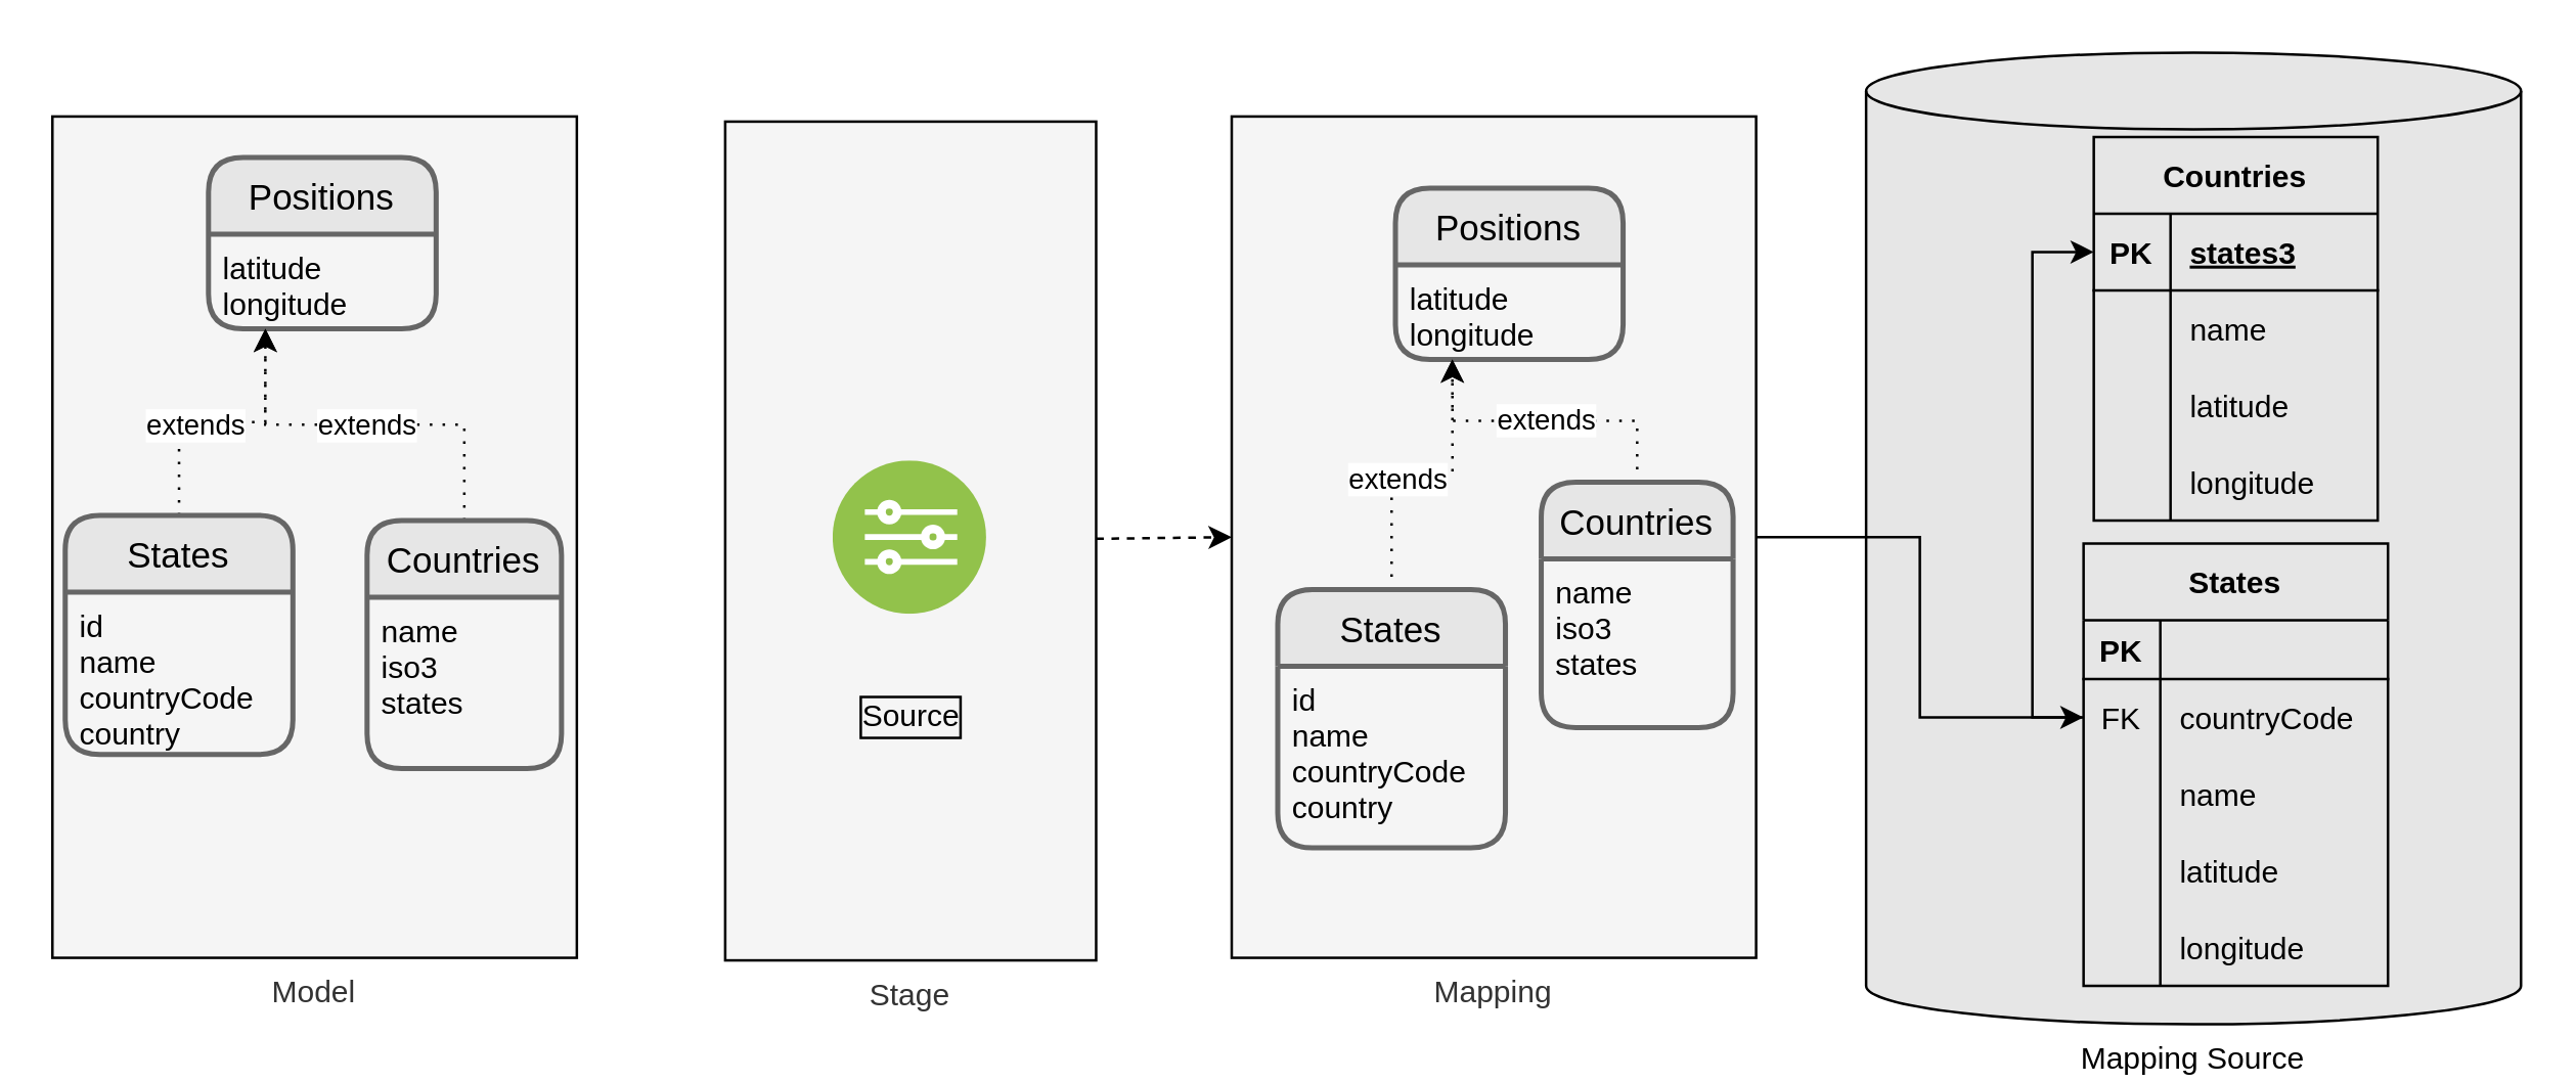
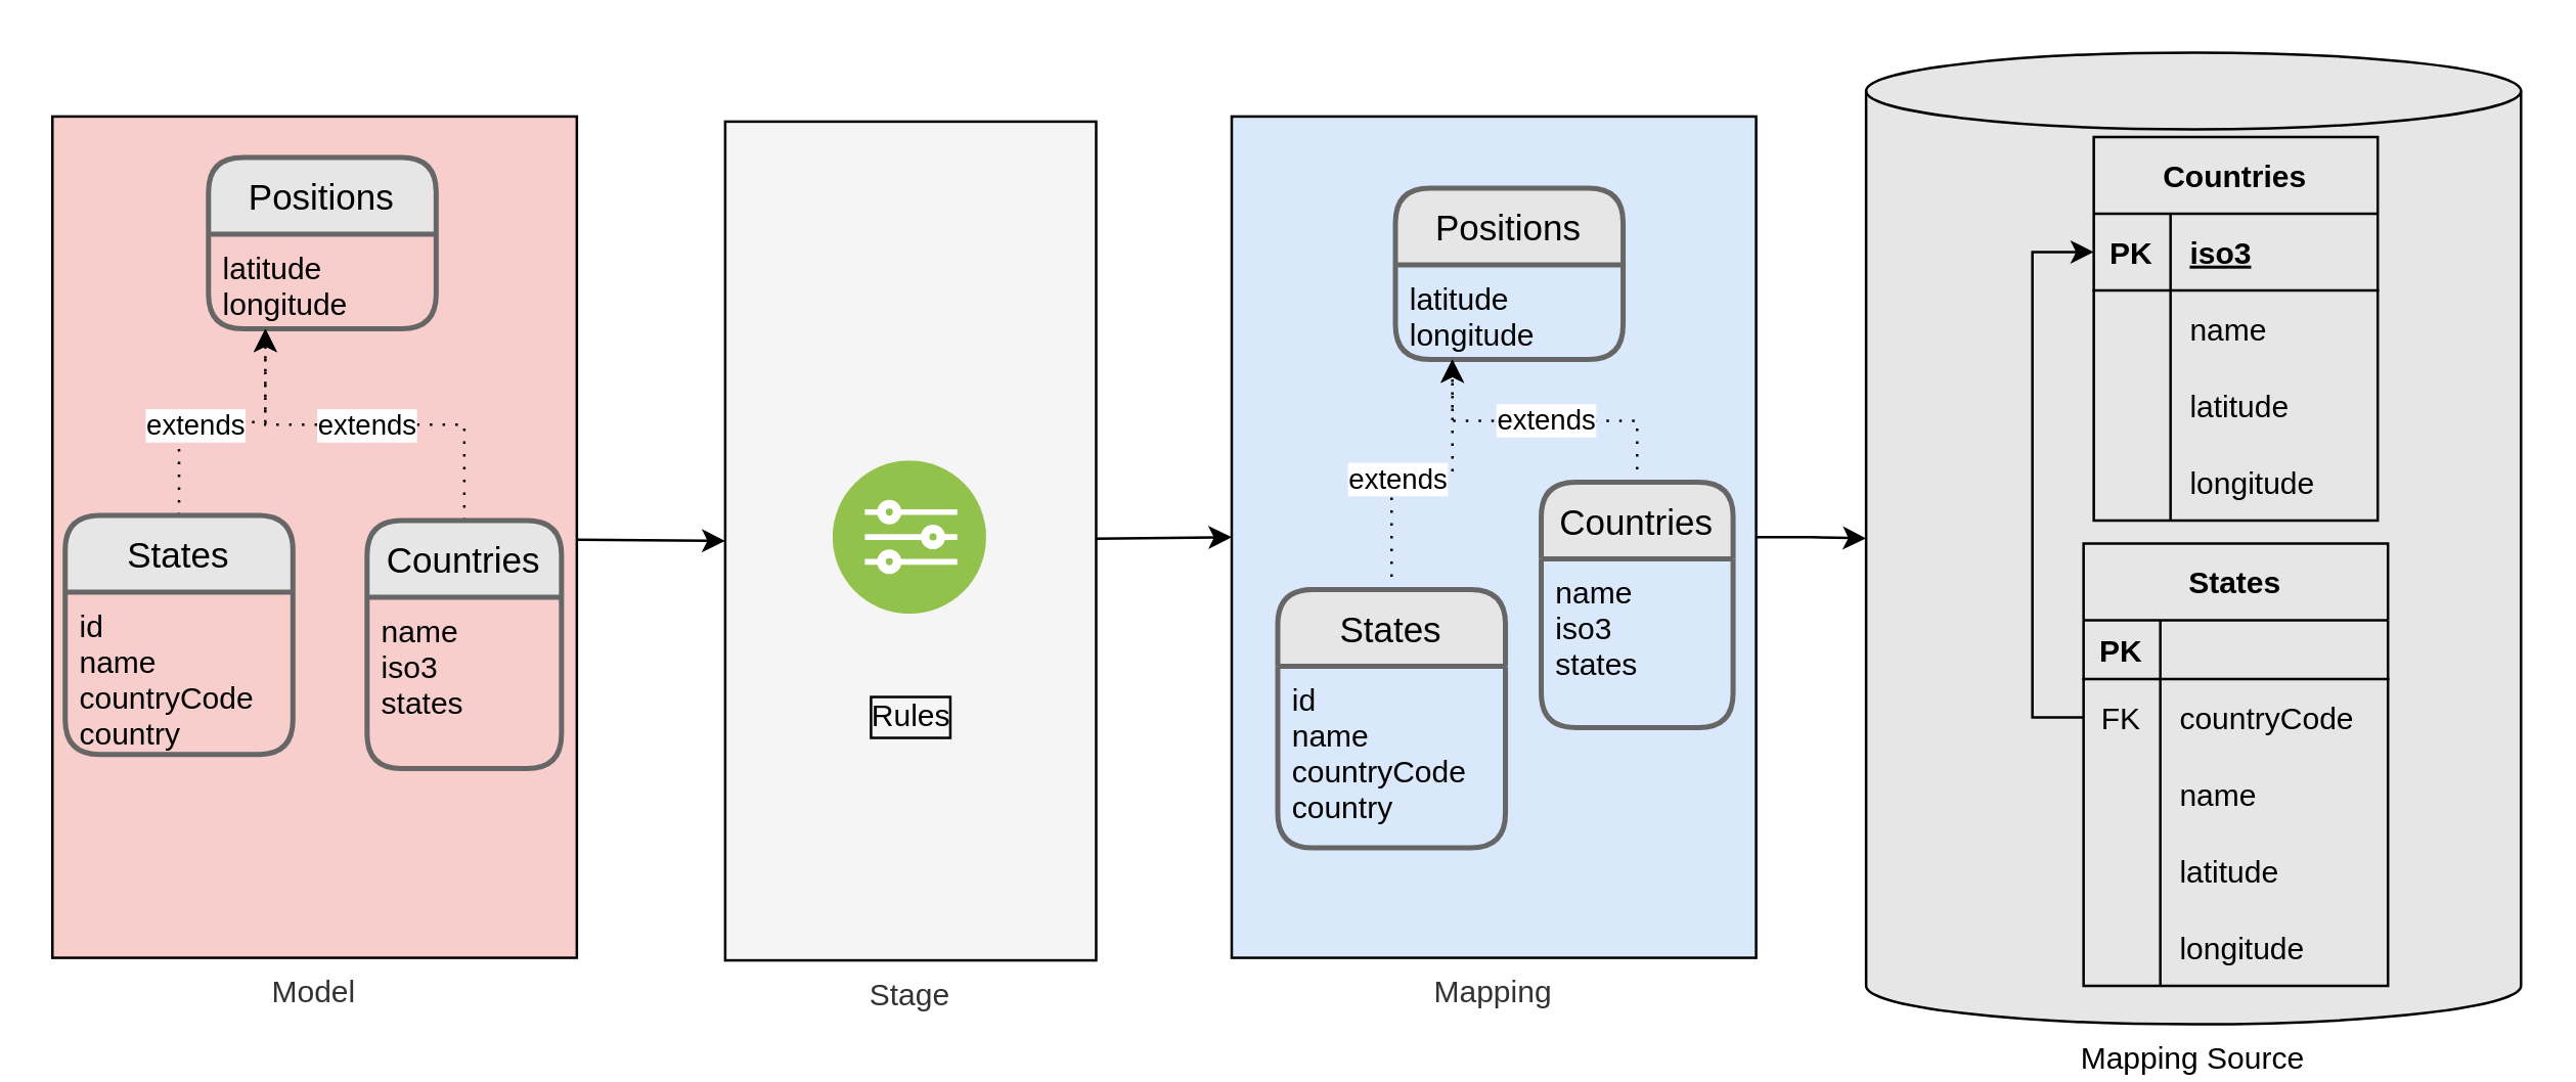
- <mxCell id="14" value="states3" style="shape=partialRectangle;connectable=0;fillColor=none;top=0;left=0;bottom=0;right=0;align=left;spacingLeft=6;fontStyle=5;overflow=hidden;fontColor=#000000;" parent="12" vertex="1"><mxGeometry x="30" width="81" height="30" as="geometry"><mxRectangle width="81" height="30" as="alternateBounds" /></mxGeometry></mxCell>
+ <mxCell id="14" value="iso3" style="shape=partialRectangle;connectable=0;fillColor=none;top=0;left=0;bottom=0;right=0;align=left;spacingLeft=6;fontStyle=5;overflow=hidden;fontColor=#000000;" parent="12" vertex="1"><mxGeometry x="30" width="81" height="30" as="geometry"><mxRectangle width="81" height="30" as="alternateBounds" /></mxGeometry></mxCell>
- <mxCell id="3" value="Model" style="rounded=0;whiteSpace=wrap;html=1;labelBackgroundColor=none;sketch=0;fillColor=#f5f5f5;fontColor=#333333;strokeColor=#000000;labelPosition=center;verticalLabelPosition=bottom;align=center;verticalAlign=top;" parent="1" vertex="1"><mxGeometry x="20" y="45" width="205" height="329" as="geometry" /></mxCell>
+ <mxCell id="3" value="Model" style="rounded=0;whiteSpace=wrap;html=1;labelBackgroundColor=none;sketch=0;fillColor=#f8cecc;fontColor=#333333;strokeColor=#000000;labelPosition=center;verticalLabelPosition=bottom;align=center;verticalAlign=top;" parent="1" vertex="1"><mxGeometry x="20" y="45" width="205" height="329" as="geometry" /></mxCell>
- <mxCell id="44" value="Mapping" style="rounded=0;whiteSpace=wrap;html=1;labelBackgroundColor=none;sketch=0;fillColor=#f5f5f5;fontColor=#333333;strokeColor=#000000;labelPosition=center;verticalLabelPosition=bottom;align=center;verticalAlign=top;" parent="1" vertex="1"><mxGeometry x="481" y="45" width="205" height="329" as="geometry" /></mxCell>
+ <mxCell id="44" value="Mapping" style="rounded=0;whiteSpace=wrap;html=1;labelBackgroundColor=none;sketch=0;fillColor=#dae8fc;fontColor=#333333;strokeColor=#000000;labelPosition=center;verticalLabelPosition=bottom;align=center;verticalAlign=top;" parent="1" vertex="1"><mxGeometry x="481" y="45" width="205" height="329" as="geometry" /></mxCell>
- <mxCell id="54" style="edgeStyle=none;html=1;entryX=0;entryY=0.5;entryDx=0;entryDy=0;strokeColor=#000000;dashed=1;" parent="1" source="55" target="44" edge="1"><mxGeometry relative="1" as="geometry" /></mxCell>
+ <mxCell id="54" style="edgeStyle=none;html=1;entryX=0;entryY=0.5;entryDx=0;entryDy=0;strokeColor=#000000;" parent="1" source="55" target="44" edge="1"><mxGeometry relative="1" as="geometry" /></mxCell>
+ <mxCell id="2" style="edgeStyle=none;html=1;entryX=0;entryY=0.5;entryDx=0;entryDy=0;strokeColor=#000000;" parent="1" source="3" target="55" edge="1"><mxGeometry relative="1" as="geometry" /></mxCell>
- <mxCell id="43" style="edgeStyle=orthogonalEdgeStyle;rounded=0;orthogonalLoop=1;jettySize=auto;html=1;labelBackgroundColor=#FFFFFF;fontColor=#000000;strokeColor=#000000;" parent="1" source="44" target="29" edge="1"><mxGeometry relative="1" as="geometry" /></mxCell>
+ <mxCell id="43" style="edgeStyle=orthogonalEdgeStyle;rounded=0;orthogonalLoop=1;jettySize=auto;html=1;entryX=0;entryY=0.5;entryDx=0;entryDy=0;entryPerimeter=0;labelBackgroundColor=#FFFFFF;fontColor=#000000;strokeColor=#000000;" parent="1" source="44" target="4" edge="1"><mxGeometry relative="1" as="geometry" /></mxCell>
- <mxCell id="57" value="Source" style="text;html=1;strokeColor=none;fillColor=none;align=center;verticalAlign=middle;whiteSpace=wrap;rounded=0;labelBackgroundColor=none;labelBorderColor=default;fontColor=#000000;" parent="1" vertex="1"><mxGeometry x="325.5" y="264.5" width="60" height="30" as="geometry" /></mxCell>
+ <mxCell id="57" value="Rules" style="text;html=1;strokeColor=none;fillColor=none;align=center;verticalAlign=middle;whiteSpace=wrap;rounded=0;labelBackgroundColor=none;labelBorderColor=default;fontColor=#000000;" parent="1" vertex="1"><mxGeometry x="325.5" y="264.5" width="60" height="30" as="geometry" /></mxCell>
